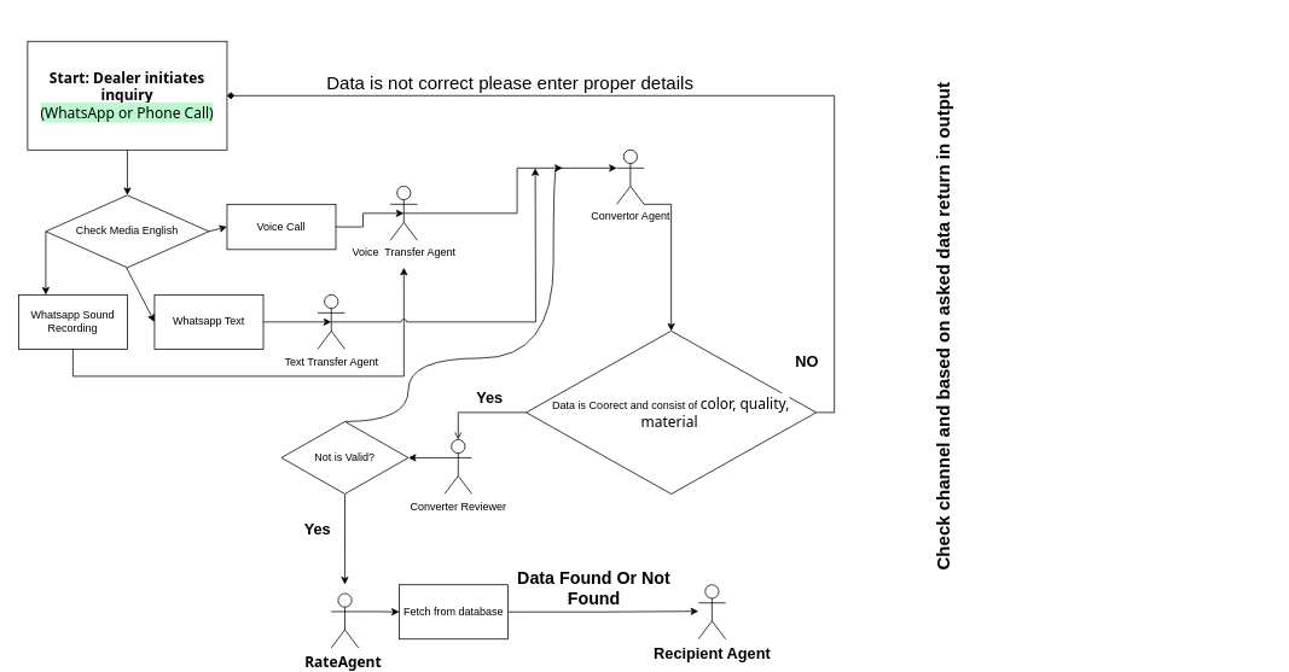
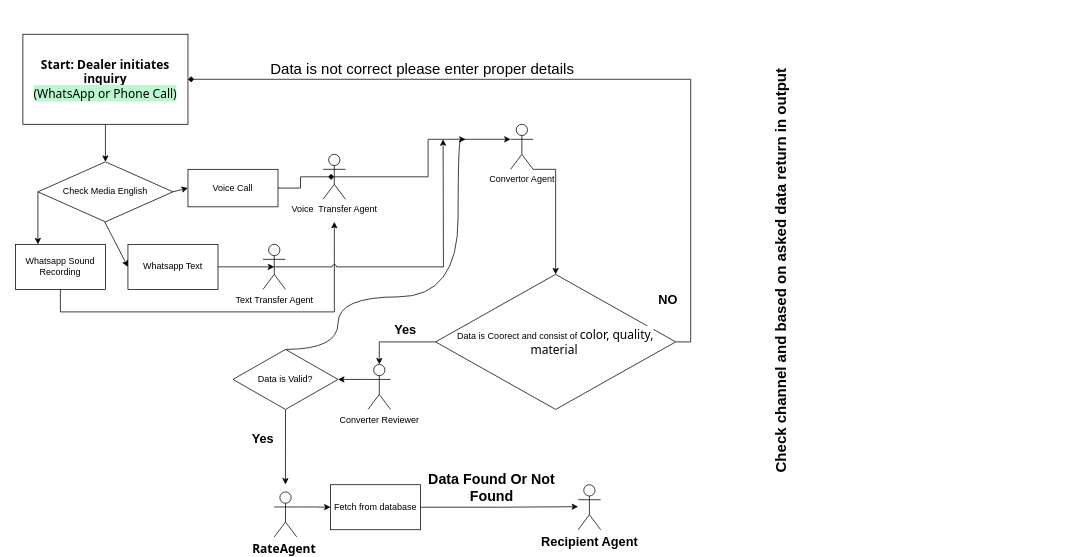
- <mxCell id="12" style="edgeStyle=orthogonalEdgeStyle;rounded=0;orthogonalLoop=1;jettySize=auto;html=1;exitX=1;exitY=0.5;exitDx=0;exitDy=0;entryX=0.5;entryY=0.5;entryDx=0;entryDy=0;entryPerimeter=0;" edge="1" parent="1" source="10" target="14"><mxGeometry relative="1" as="geometry" /></mxCell>
+ <mxCell id="12" style="edgeStyle=orthogonalEdgeStyle;rounded=0;orthogonalLoop=1;jettySize=auto;html=1;exitX=1;exitY=0.5;exitDx=0;exitDy=0;entryX=0.5;entryY=0.5;entryDx=0;entryDy=0;entryPerimeter=0;endArrow=diamond;" edge="1" parent="1" source="10" target="14"><mxGeometry relative="1" as="geometry" /></mxCell>
- <mxCell id="23" style="edgeStyle=orthogonalEdgeStyle;rounded=0;orthogonalLoop=1;jettySize=auto;html=1;exitX=0;exitY=0.5;exitDx=0;exitDy=0;entryX=0.5;entryY=0;entryDx=0;entryDy=0;entryPerimeter=0;endArrow=open;" edge="1" parent="1" source="19" target="22"><mxGeometry relative="1" as="geometry" /></mxCell>
+ <mxCell id="23" style="edgeStyle=orthogonalEdgeStyle;rounded=0;orthogonalLoop=1;jettySize=auto;html=1;exitX=0;exitY=0.5;exitDx=0;exitDy=0;entryX=0.5;entryY=0;entryDx=0;entryDy=0;entryPerimeter=0;" edge="1" parent="1" source="19" target="22"><mxGeometry relative="1" as="geometry" /></mxCell>
- <mxCell id="28" value="Not is Valid?" style="rhombus;whiteSpace=wrap;html=1;" vertex="1" parent="1"><mxGeometry x="310" y="440" width="140" height="80" as="geometry" /></mxCell>
+ <mxCell id="28" value="Data is Valid?" style="rhombus;whiteSpace=wrap;html=1;" vertex="1" parent="1"><mxGeometry x="310" y="440" width="140" height="80" as="geometry" /></mxCell>
